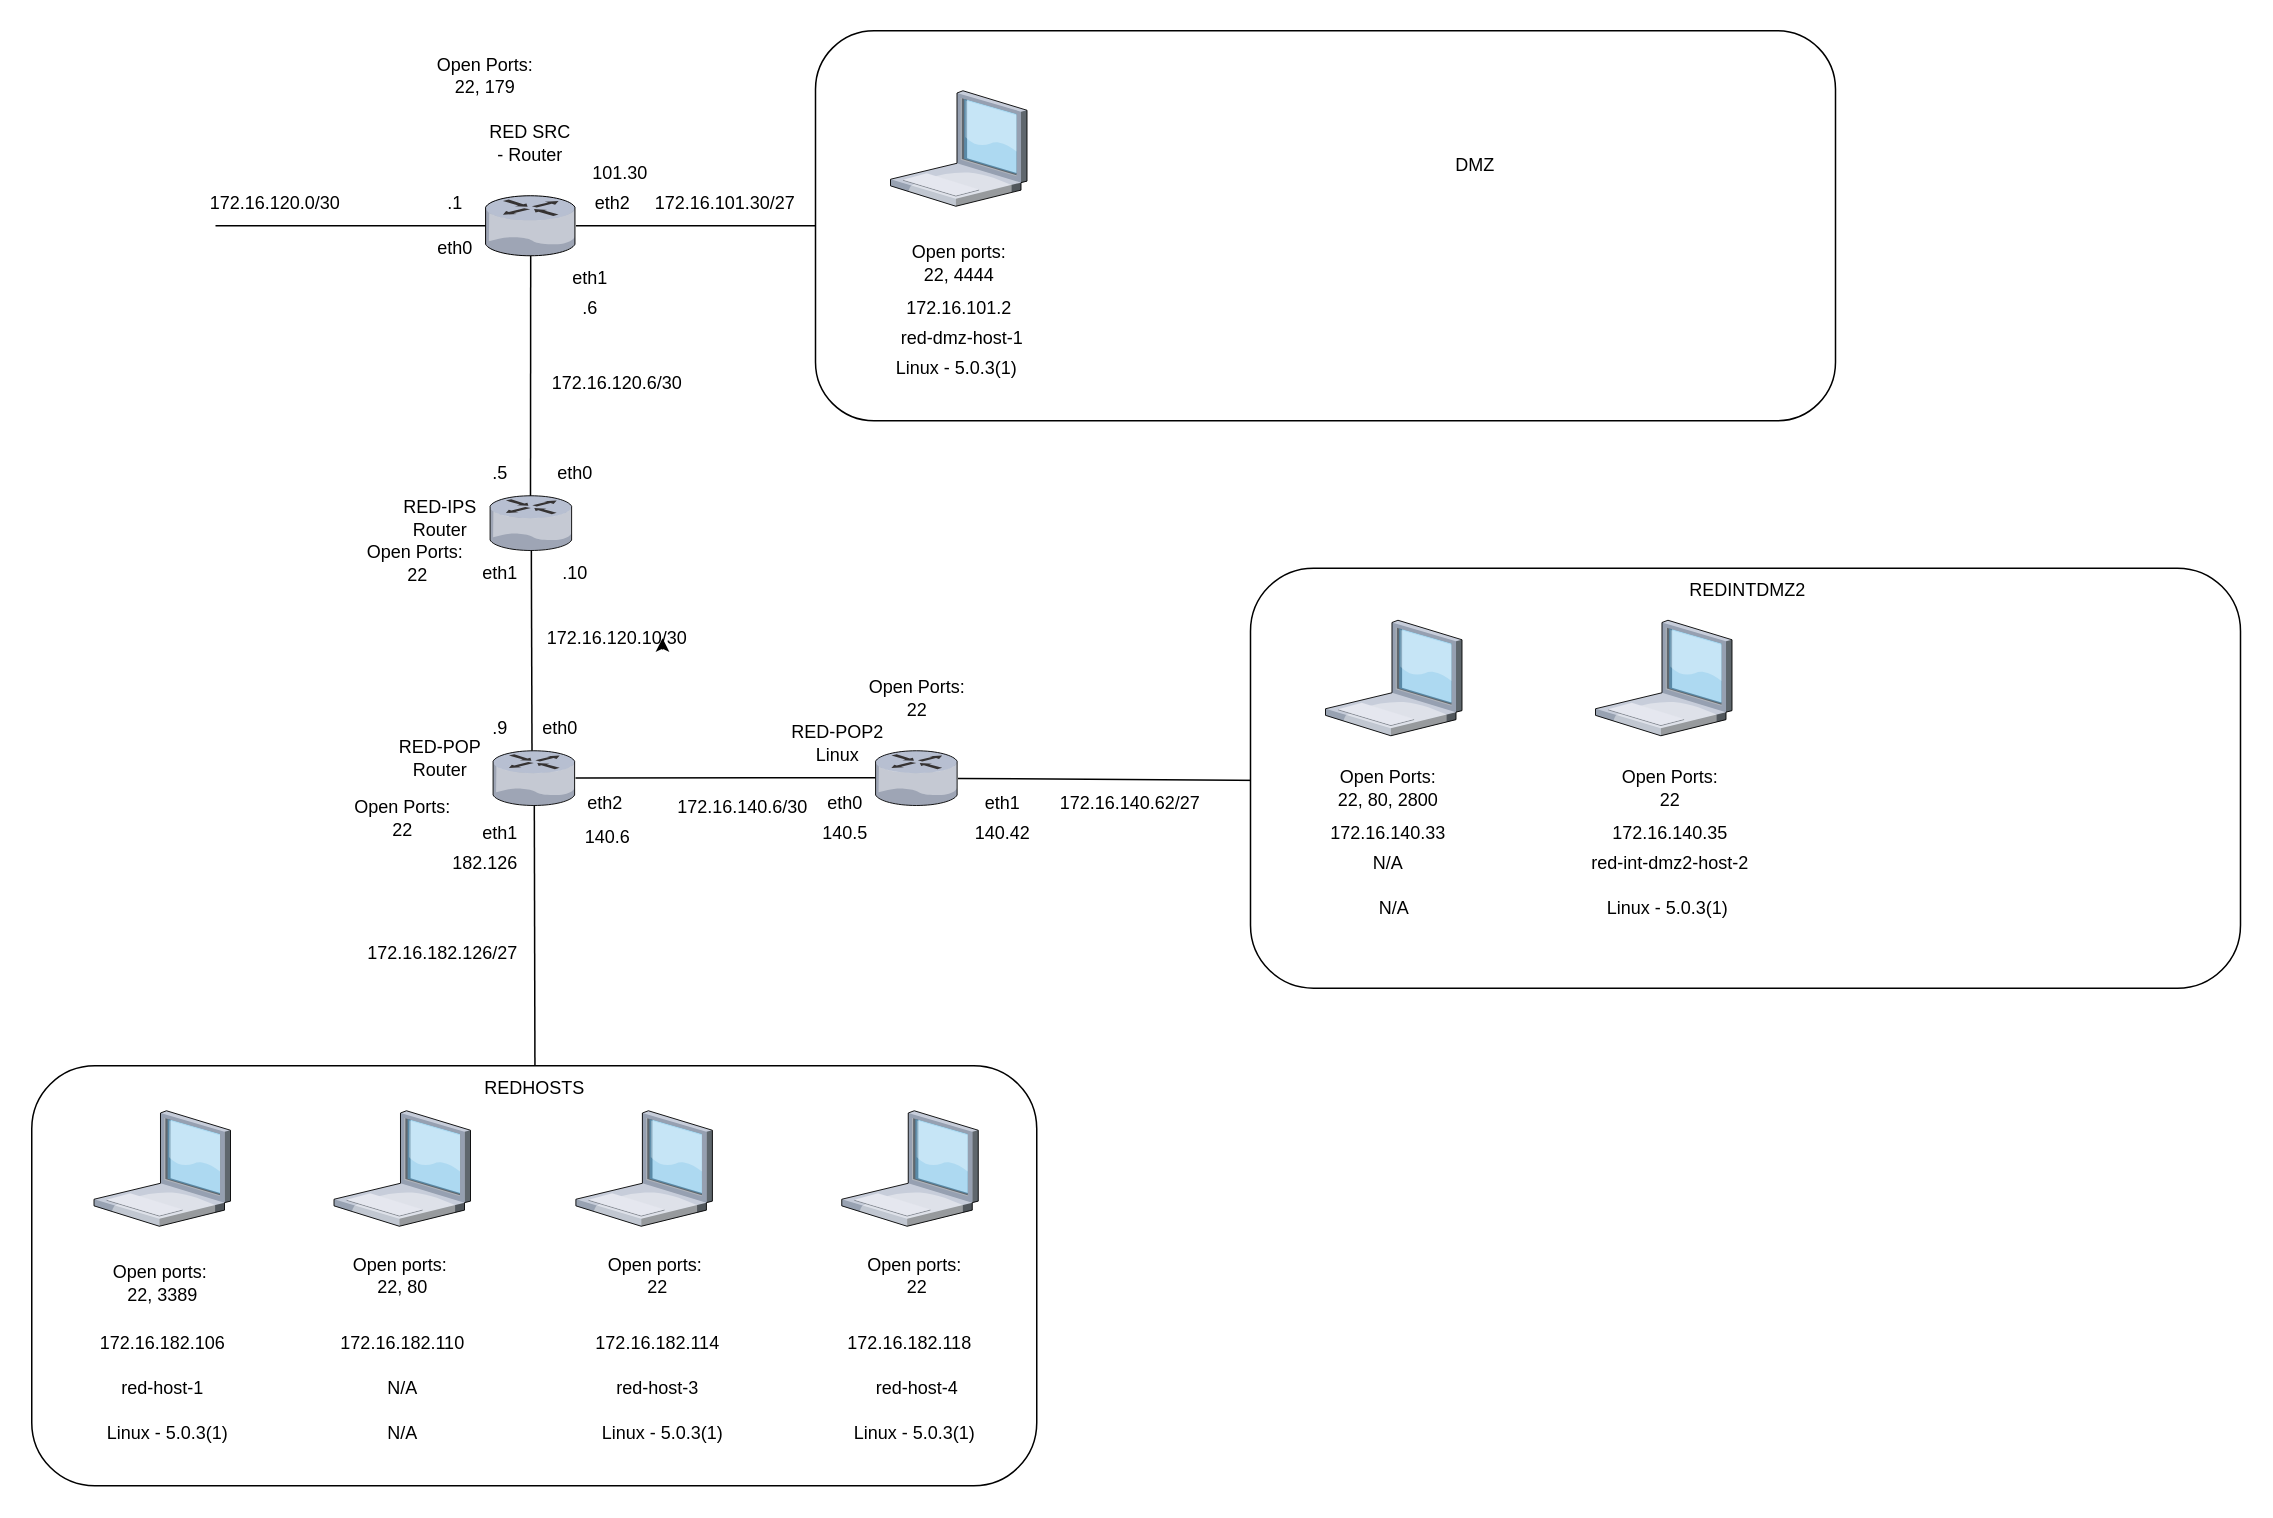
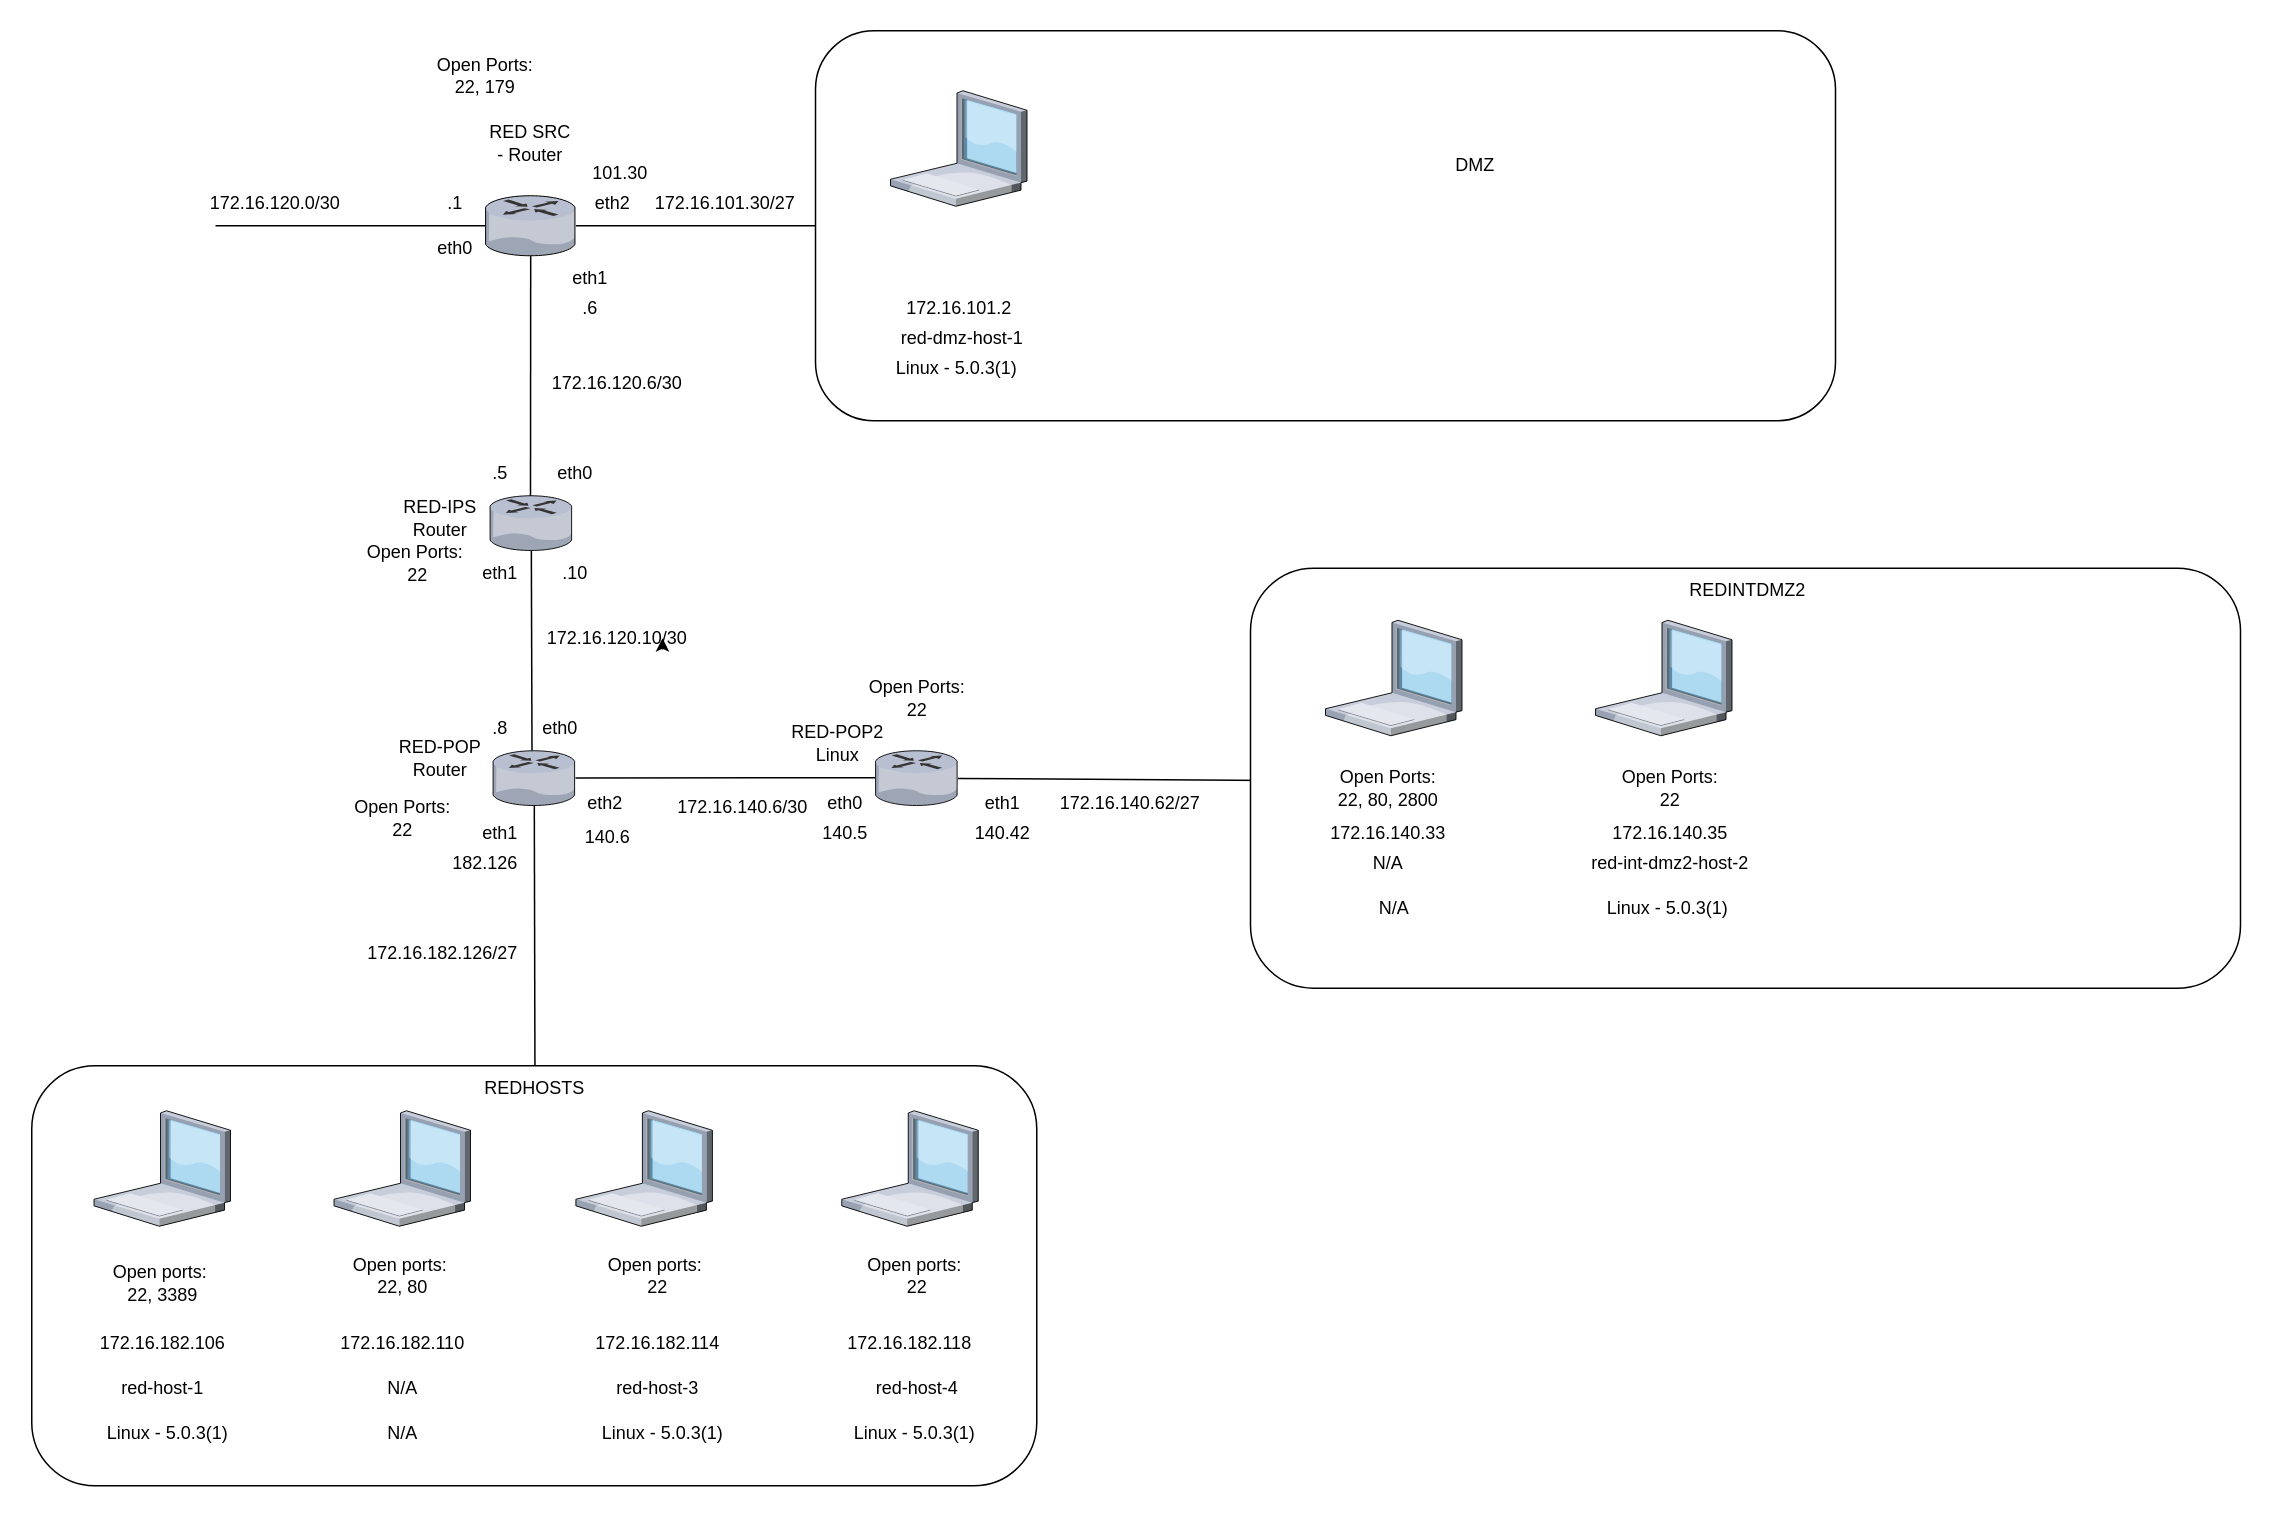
- <mxCell id="50" value="Open ports:&lt;br&gt;22, 4444" style="text;html=1;strokeColor=none;fillColor=none;align=center;verticalAlign=middle;whiteSpace=wrap;rounded=0;" vertex="1" parent="1"><mxGeometry x="588.5" y="160" width="100" height="30" as="geometry" /></mxCell>
- <mxCell id="26" value=".9" style="text;html=1;strokeColor=none;fillColor=none;align=center;verticalAlign=middle;whiteSpace=wrap;rounded=0;" vertex="1" parent="1"><mxGeometry x="303" y="470" width="60" height="30" as="geometry" /></mxCell>
+ <mxCell id="26" value=".8" style="text;html=1;strokeColor=none;fillColor=none;align=center;verticalAlign=middle;whiteSpace=wrap;rounded=0;" vertex="1" parent="1"><mxGeometry x="303" y="470" width="60" height="30" as="geometry" /></mxCell>
